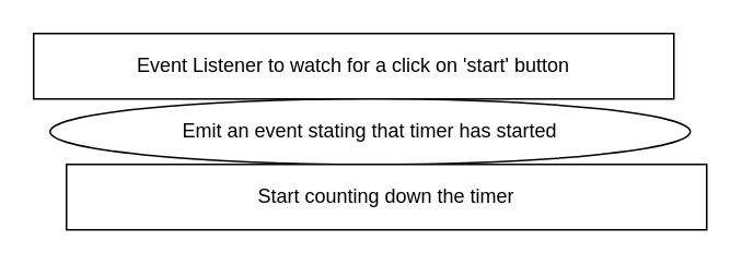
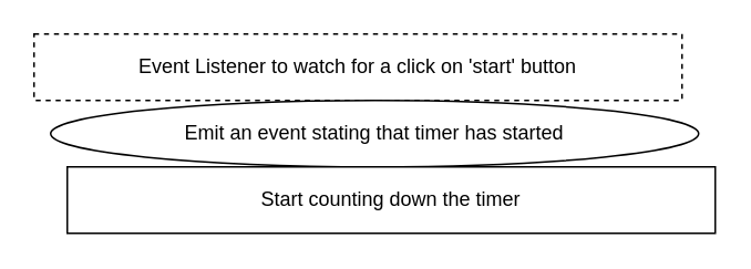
- <mxCell id="2" value="Event Listener to watch for a click on 'start' button" style="rounded=0;whiteSpace=wrap;html=1;" vertex="1" parent="1"><mxGeometry x="20" y="20" width="390" height="40" as="geometry" /></mxCell>
+ <mxCell id="2" value="Event Listener to watch for a click on 'start' button" style="rounded=0;whiteSpace=wrap;html=1;dashed=1;" vertex="1" parent="1"><mxGeometry x="20" y="20" width="390" height="40" as="geometry" /></mxCell>
